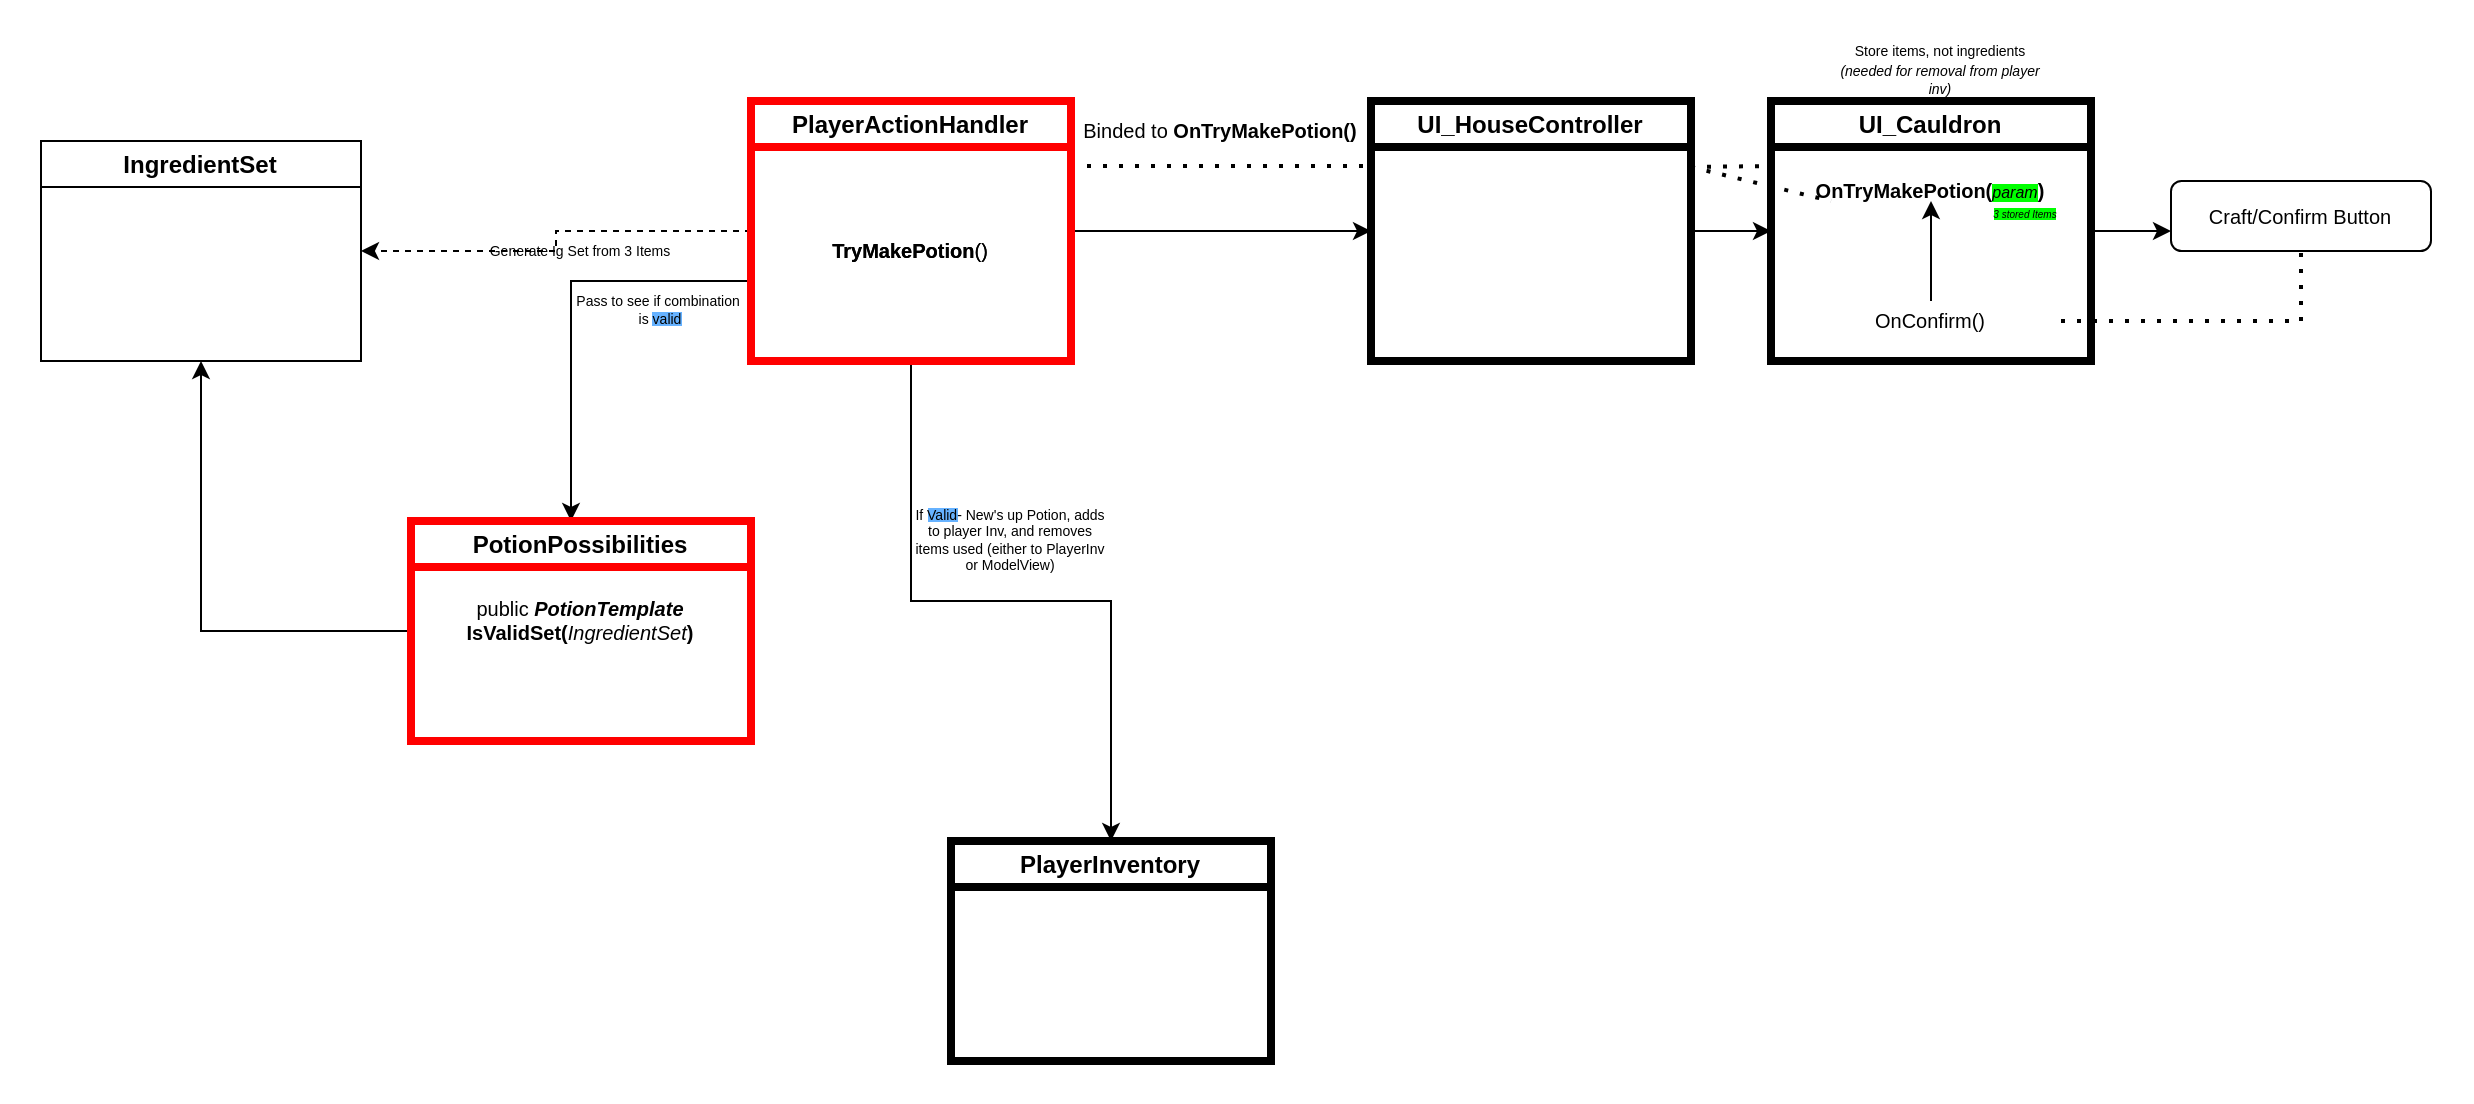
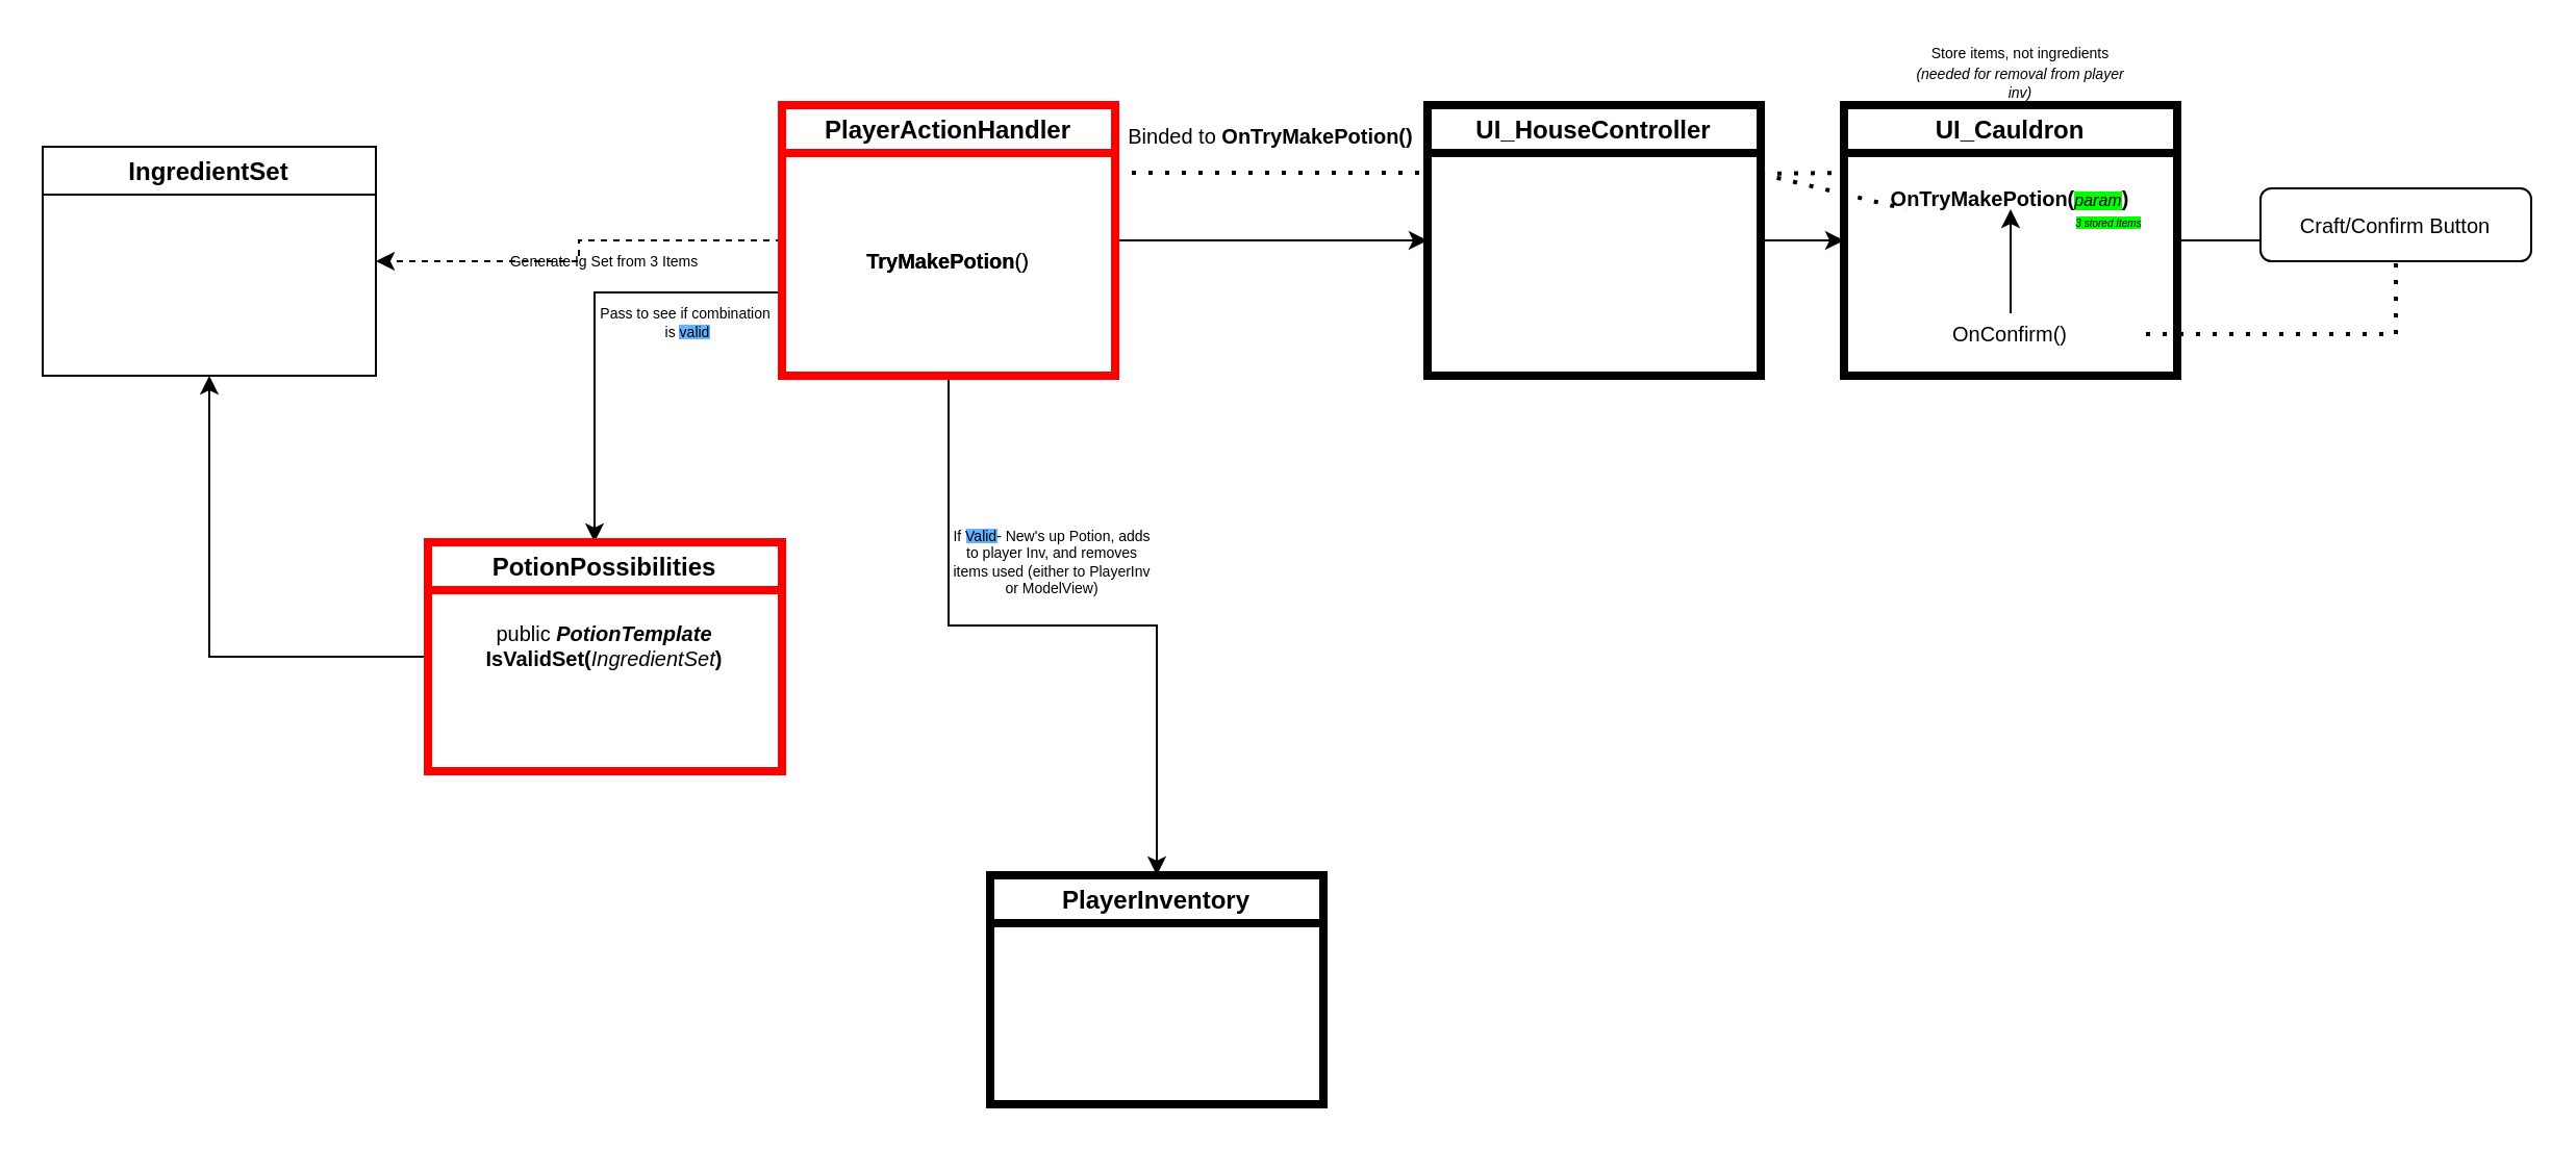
- <mxCell id="13" style="edgeStyle=orthogonalEdgeStyle;rounded=0;orthogonalLoop=1;jettySize=auto;html=1;fontSize=10;" edge="1" parent="1" source="14" target="23"><mxGeometry relative="1" as="geometry"><Array as="points"><mxPoint x="1065" y="115" /><mxPoint x="1065" y="115" /></Array></mxGeometry></mxCell>
+ <mxCell id="13" style="edgeStyle=orthogonalEdgeStyle;rounded=0;orthogonalLoop=1;jettySize=auto;html=1;fontSize=10;endArrow=none;" edge="1" parent="1" source="14" target="23"><mxGeometry relative="1" as="geometry"><Array as="points"><mxPoint x="1065" y="115" /><mxPoint x="1065" y="115" /></Array></mxGeometry></mxCell>
